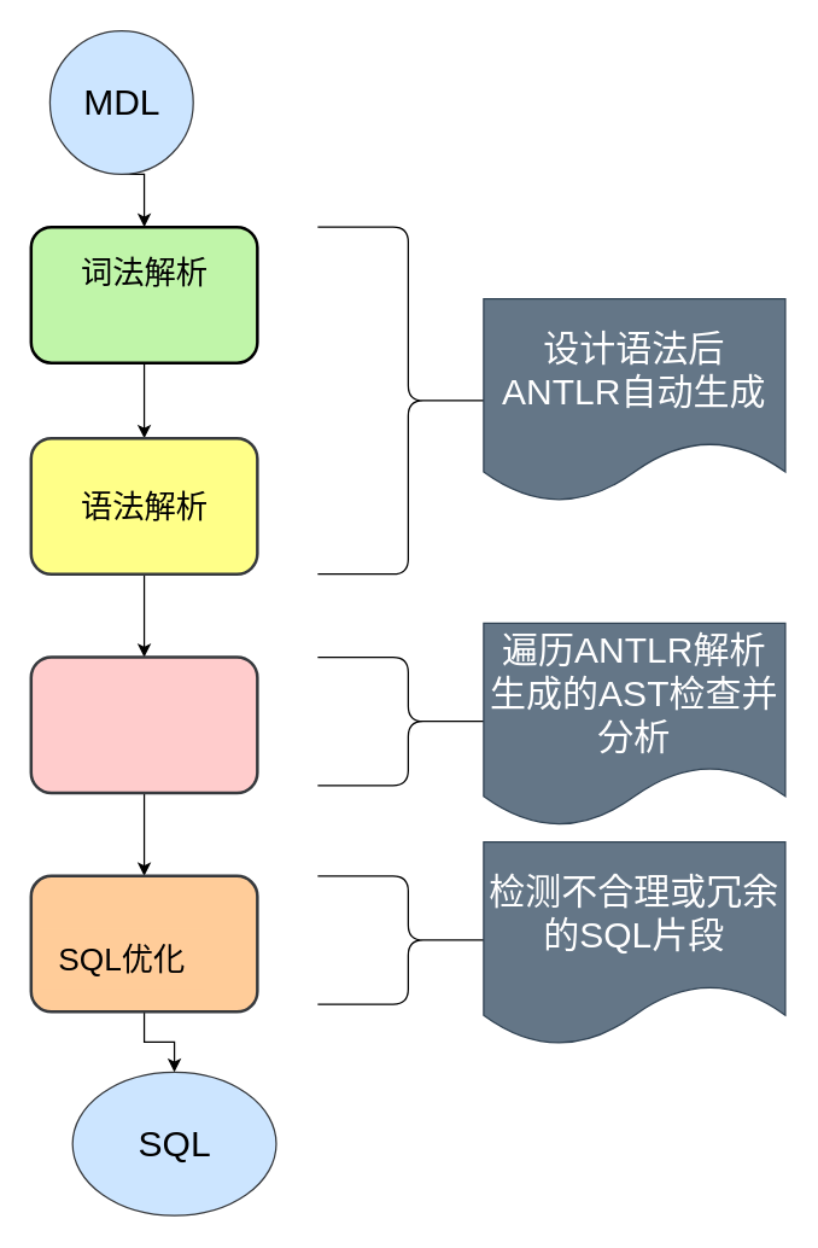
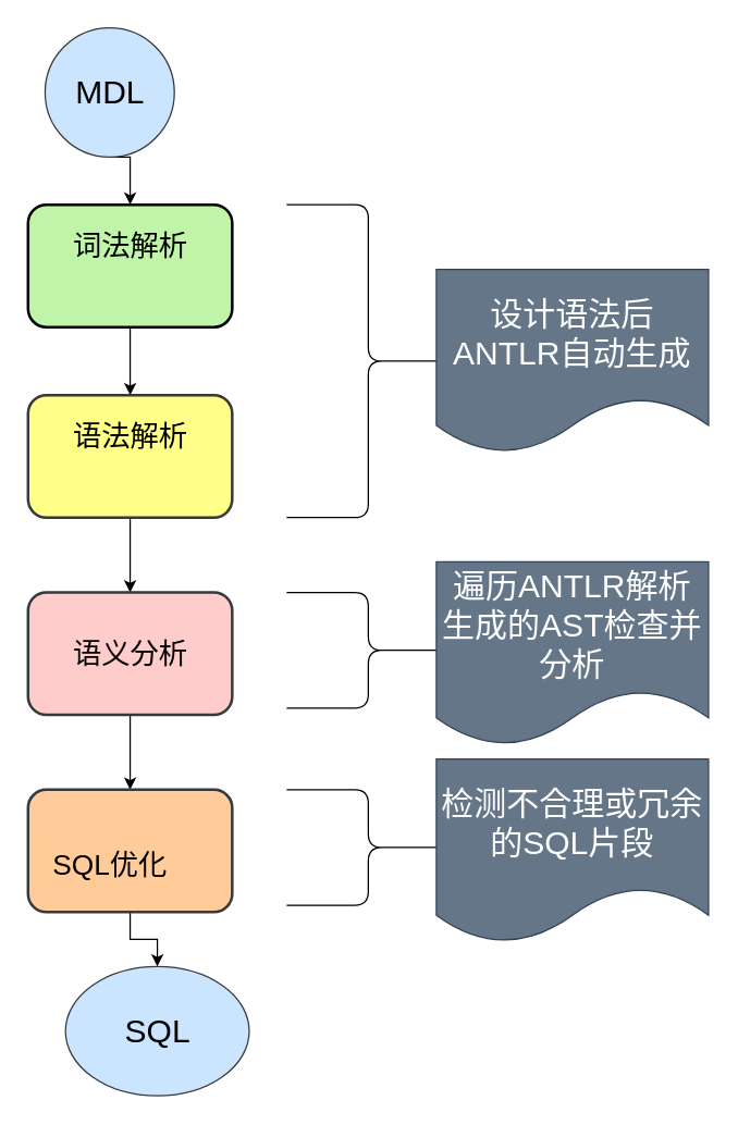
- <mxCell id="9" value="&lt;span style=&quot;font-size: 21px;&quot;&gt;语法解析&lt;/span&gt;" style="text;html=1;resizable=0;autosize=1;align=center;verticalAlign=middle;points=[];fillColor=none;strokeColor=none;rounded=0;fontColor=default;" vertex="1" parent="1"><mxGeometry x="40" y="315" width="110" height="40" as="geometry" /></mxCell>
+ <mxCell id="9" value="&lt;span style=&quot;font-size: 21px;&quot;&gt;语法解析&lt;/span&gt;" style="text;html=1;resizable=0;autosize=1;align=center;verticalAlign=middle;points=[];fillColor=none;strokeColor=none;rounded=0;fontColor=default;" vertex="1" parent="1"><mxGeometry x="40" y="300" width="110" height="40" as="geometry" /></mxCell>
+ <mxCell id="12" value="&lt;span style=&quot;font-size: 21px;&quot;&gt;语义分析&lt;/span&gt;" style="text;html=1;resizable=0;autosize=1;align=center;verticalAlign=middle;points=[];fillColor=none;strokeColor=none;rounded=0;fontColor=default;" vertex="1" parent="1"><mxGeometry x="40" y="460" width="110" height="40" as="geometry" /></mxCell>
